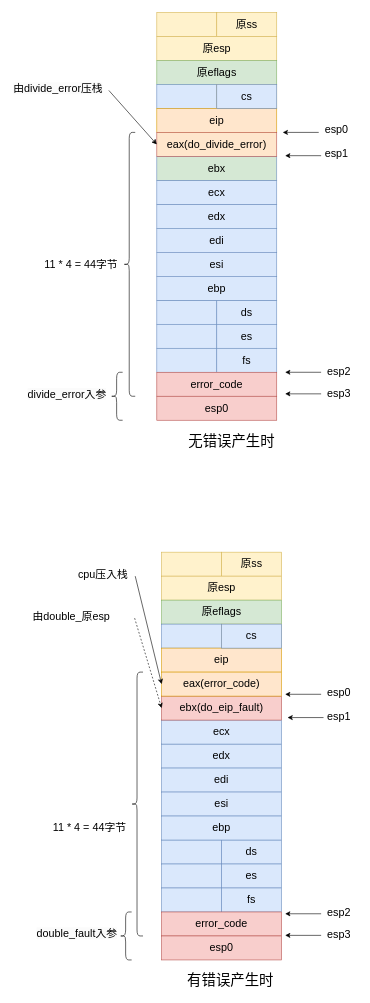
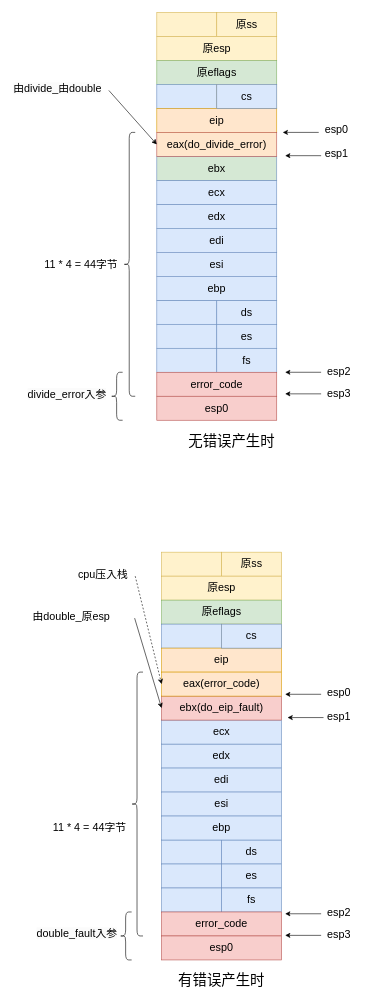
- <mxCell id="71" value="&lt;span style=&quot;color: rgb(0, 0, 0); font-family: Helvetica; font-size: 18px; font-style: normal; font-variant-ligatures: normal; font-variant-caps: normal; font-weight: 400; letter-spacing: normal; orphans: 2; text-align: center; text-indent: 0px; text-transform: none; widows: 2; word-spacing: 0px; -webkit-text-stroke-width: 0px; background-color: rgb(251, 251, 251); text-decoration-thickness: initial; text-decoration-style: initial; text-decoration-color: initial; float: none; display: inline !important;&quot;&gt;由divide_error压栈&lt;/span&gt;" style="text;whiteSpace=wrap;html=1;fontSize=18;" parent="1" vertex="1"><mxGeometry x="20" y="130" width="170" height="50" as="geometry" /></mxCell>
+ <mxCell id="71" value="&lt;span style=&quot;color: rgb(0, 0, 0); font-family: Helvetica; font-size: 18px; font-style: normal; font-variant-ligatures: normal; font-variant-caps: normal; font-weight: 400; letter-spacing: normal; orphans: 2; text-align: center; text-indent: 0px; text-transform: none; widows: 2; word-spacing: 0px; -webkit-text-stroke-width: 0px; background-color: rgb(251, 251, 251); text-decoration-thickness: initial; text-decoration-style: initial; text-decoration-color: initial; float: none; display: inline !important;&quot;&gt;由divide_由double&lt;/span&gt;" style="text;whiteSpace=wrap;html=1;fontSize=18;" parent="1" vertex="1"><mxGeometry x="20" y="130" width="170" height="50" as="geometry" /></mxCell>
- <mxCell id="79" value="" style="endArrow=classic;html=1;rounded=0;fontSize=18;exitX=1;exitY=0.5;exitDx=0;exitDy=0;entryX=0;entryY=0.5;entryDx=0;entryDy=0;" edge="1" parent="1" source="78" target="73"><mxGeometry width="50" height="50" relative="1" as="geometry"><mxPoint x="191" y="950" as="sourcePoint" /><mxPoint x="241" y="900" as="targetPoint" /></mxGeometry></mxCell>
+ <mxCell id="79" value="" style="endArrow=classic;html=1;rounded=0;fontSize=18;exitX=1;exitY=0.5;exitDx=0;exitDy=0;entryX=0;entryY=0.5;entryDx=0;entryDy=0;dashed=1;" edge="1" parent="1" source="78" target="73"><mxGeometry width="50" height="50" relative="1" as="geometry"><mxPoint x="191" y="950" as="sourcePoint" /><mxPoint x="241" y="900" as="targetPoint" /></mxGeometry></mxCell>
- <mxCell id="77" value="" style="endArrow=classic;html=1;rounded=0;fontSize=18;entryX=0;entryY=0.5;entryDx=0;entryDy=0;exitX=1;exitY=0.5;exitDx=0;exitDy=0;dashed=1;" edge="1" parent="1" source="76" target="53"><mxGeometry width="50" height="50" relative="1" as="geometry"><mxPoint x="191" y="1110" as="sourcePoint" /><mxPoint x="241" y="1240" as="targetPoint" /></mxGeometry></mxCell>
+ <mxCell id="77" value="" style="endArrow=classic;html=1;rounded=0;fontSize=18;entryX=0;entryY=0.5;entryDx=0;entryDy=0;exitX=1;exitY=0.5;exitDx=0;exitDy=0;" edge="1" parent="1" source="76" target="53"><mxGeometry width="50" height="50" relative="1" as="geometry"><mxPoint x="191" y="1110" as="sourcePoint" /><mxPoint x="241" y="1240" as="targetPoint" /></mxGeometry></mxCell>
- <mxCell id="74" value="&lt;font style=&quot;font-size: 24px;&quot;&gt;有错误产生时&lt;/font&gt;" style="text;strokeColor=none;align=center;fillColor=none;html=1;verticalAlign=middle;whiteSpace=wrap;rounded=0;fontSize=18;" parent="1" vertex="1"><mxGeometry x="294" y="1620" width="180" height="30" as="geometry" /></mxCell>
+ <mxCell id="74" value="&lt;font style=&quot;font-size: 24px;&quot;&gt;有错误产生时&lt;/font&gt;" style="text;strokeColor=none;align=center;fillColor=none;html=1;verticalAlign=middle;whiteSpace=wrap;rounded=0;fontSize=18;" parent="1" vertex="1"><mxGeometry x="279" y="1620" width="180" height="30" as="geometry" /></mxCell>
